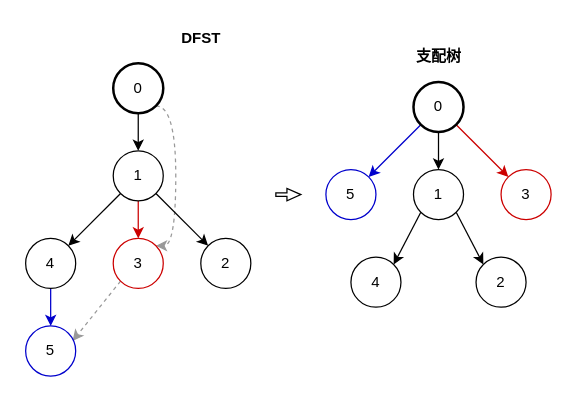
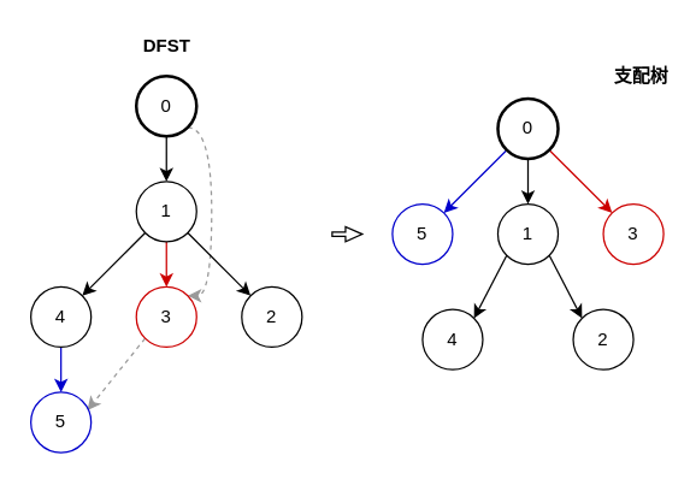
- <mxCell id="15" value="&lt;b&gt;DFST&lt;/b&gt;" style="text;html=1;align=center;verticalAlign=middle;resizable=0;points=[];autosize=1;strokeColor=none;fillColor=none;" parent="1" vertex="1"><mxGeometry x="135" y="20" width="50" height="20" as="geometry" /></mxCell>
+ <mxCell id="15" value="&lt;b&gt;DFST&lt;/b&gt;" style="text;html=1;align=center;verticalAlign=middle;resizable=0;points=[];autosize=1;strokeColor=none;fillColor=none;" parent="1" vertex="1"><mxGeometry x="85" y="20" width="50" height="20" as="geometry" /></mxCell>
- <mxCell id="28" value="&lt;b&gt;支配树&lt;/b&gt;" style="text;html=1;align=center;verticalAlign=middle;resizable=0;points=[];autosize=1;strokeColor=none;fillColor=none;" parent="1" vertex="1"><mxGeometry x="325" y="35" width="50" height="20" as="geometry" /></mxCell>
+ <mxCell id="28" value="&lt;b&gt;支配树&lt;/b&gt;" style="text;html=1;align=center;verticalAlign=middle;resizable=0;points=[];autosize=1;strokeColor=none;fillColor=none;" parent="1" vertex="1"><mxGeometry x="400" y="40" width="50" height="20" as="geometry" /></mxCell>
